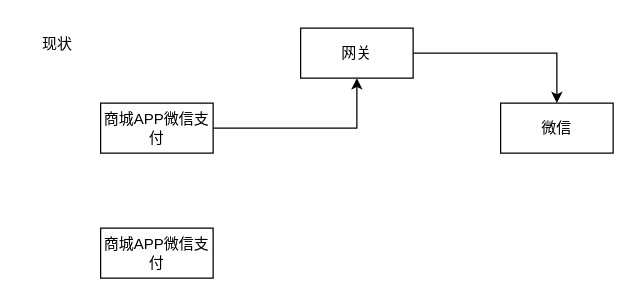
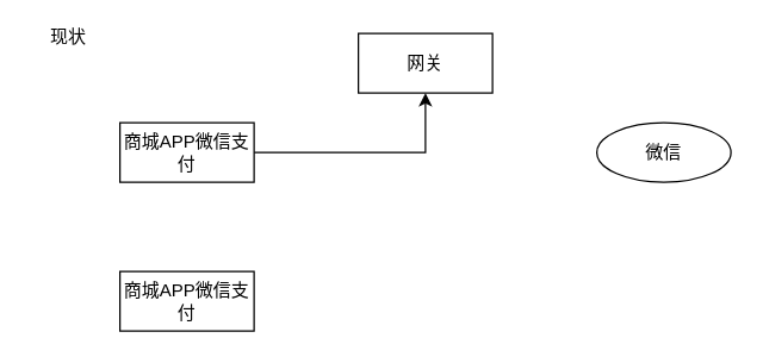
- <mxCell id="2" value="现状" style="text;html=1;align=center;verticalAlign=middle;resizable=0;points=[];autosize=1;strokeColor=none;fillColor=none;" vertex="1" parent="1"><mxGeometry x="20" y="20" width="50" height="30" as="geometry" /></mxCell>
+ <mxCell id="2" value="现状" style="text;html=1;align=center;verticalAlign=middle;resizable=0;points=[];autosize=1;strokeColor=none;fillColor=none;" vertex="1" parent="1"><mxGeometry x="20" y="10" width="50" height="30" as="geometry" /></mxCell>
- <mxCell id="5" style="edgeStyle=orthogonalEdgeStyle;rounded=0;orthogonalLoop=1;jettySize=auto;html=1;exitX=1;exitY=0.5;exitDx=0;exitDy=0;" edge="1" parent="1" source="6" target="7"><mxGeometry relative="1" as="geometry" /></mxCell>
- <mxCell id="7" value="微信" style="rounded=0;whiteSpace=wrap;html=1;" vertex="1" parent="1"><mxGeometry x="400" y="82" width="90" height="40" as="geometry" /></mxCell>
+ <mxCell id="7" value="微信" style="ellipse;whiteSpace=wrap;html=1;" vertex="1" parent="1"><mxGeometry x="400" y="82" width="90" height="40" as="geometry" /></mxCell>
